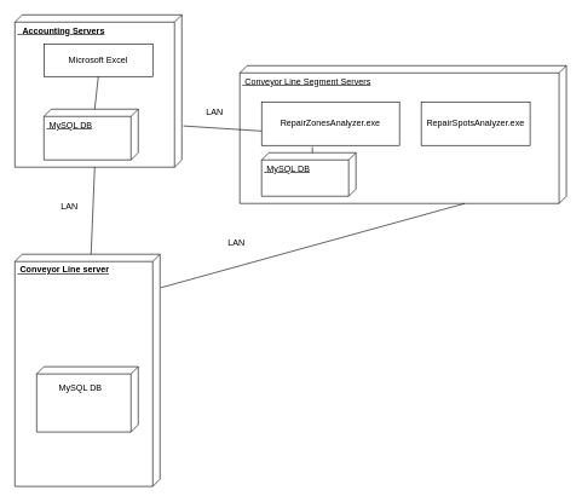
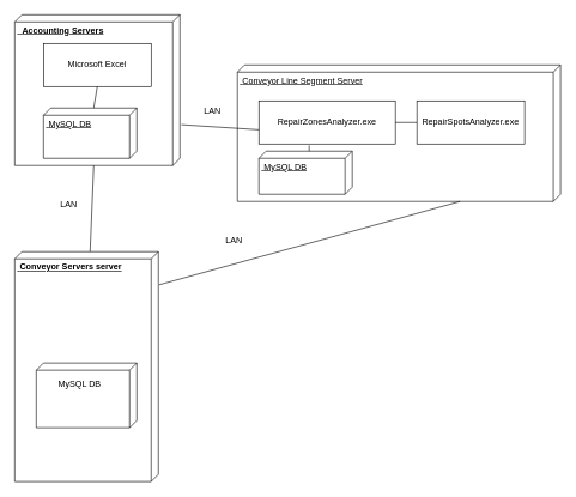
- <mxCell id="6" value="Microsoft Excel" style="rounded=0;whiteSpace=wrap;html=1;" vertex="1" parent="1"><mxGeometry x="60" y="60" width="150" height="45" as="geometry" /></mxCell>
+ <mxCell id="6" value="Microsoft Excel" style="rounded=0;whiteSpace=wrap;html=1;" vertex="1" parent="1"><mxGeometry x="60" y="60" width="150" height="60" as="geometry" /></mxCell>
- <mxCell id="9" value="&lt;span style=&quot;white-space: pre;&quot;&gt; &lt;/span&gt;Conveyor Line Segment Servers" style="verticalAlign=top;align=left;spacingTop=8;spacingLeft=2;spacingRight=12;shape=cube;size=10;direction=south;fontStyle=4;html=1;whiteSpace=wrap;" vertex="1" parent="1"><mxGeometry x="330" y="90" width="450" height="190" as="geometry" /></mxCell>
+ <mxCell id="9" value="&lt;span style=&quot;white-space: pre;&quot;&gt; &lt;/span&gt;Conveyor Line Segment Server" style="verticalAlign=top;align=left;spacingTop=8;spacingLeft=2;spacingRight=12;shape=cube;size=10;direction=south;fontStyle=4;html=1;whiteSpace=wrap;" vertex="1" parent="1"><mxGeometry x="330" y="90" width="450" height="190" as="geometry" /></mxCell>
+ <mxCell id="20" value="" style="endArrow=none;html=1;rounded=0;exitX=1;exitY=0.5;exitDx=0;exitDy=0;entryX=0;entryY=0.5;entryDx=0;entryDy=0;" edge="1" parent="1" source="17" target="18"><mxGeometry width="50" height="50" relative="1" as="geometry"><mxPoint x="560" y="280" as="sourcePoint" /><mxPoint x="610" y="230" as="targetPoint" /></mxGeometry></mxCell>
- <mxCell id="2" value="&lt;span style=&quot;white-space: pre;&quot;&gt; &lt;/span&gt;&lt;b&gt;Conveyor Line server&lt;/b&gt;" style="verticalAlign=top;align=left;spacingTop=8;spacingLeft=2;spacingRight=12;shape=cube;size=10;direction=south;fontStyle=4;html=1;whiteSpace=wrap;" vertex="1" parent="1"><mxGeometry x="20" y="350" width="200" height="320" as="geometry" /></mxCell>
+ <mxCell id="2" value="&lt;span style=&quot;white-space: pre;&quot;&gt; &lt;/span&gt;&lt;b&gt;Conveyor Servers server&lt;/b&gt;" style="verticalAlign=top;align=left;spacingTop=8;spacingLeft=2;spacingRight=12;shape=cube;size=10;direction=south;fontStyle=4;html=1;whiteSpace=wrap;" vertex="1" parent="1"><mxGeometry x="20" y="350" width="200" height="320" as="geometry" /></mxCell>
